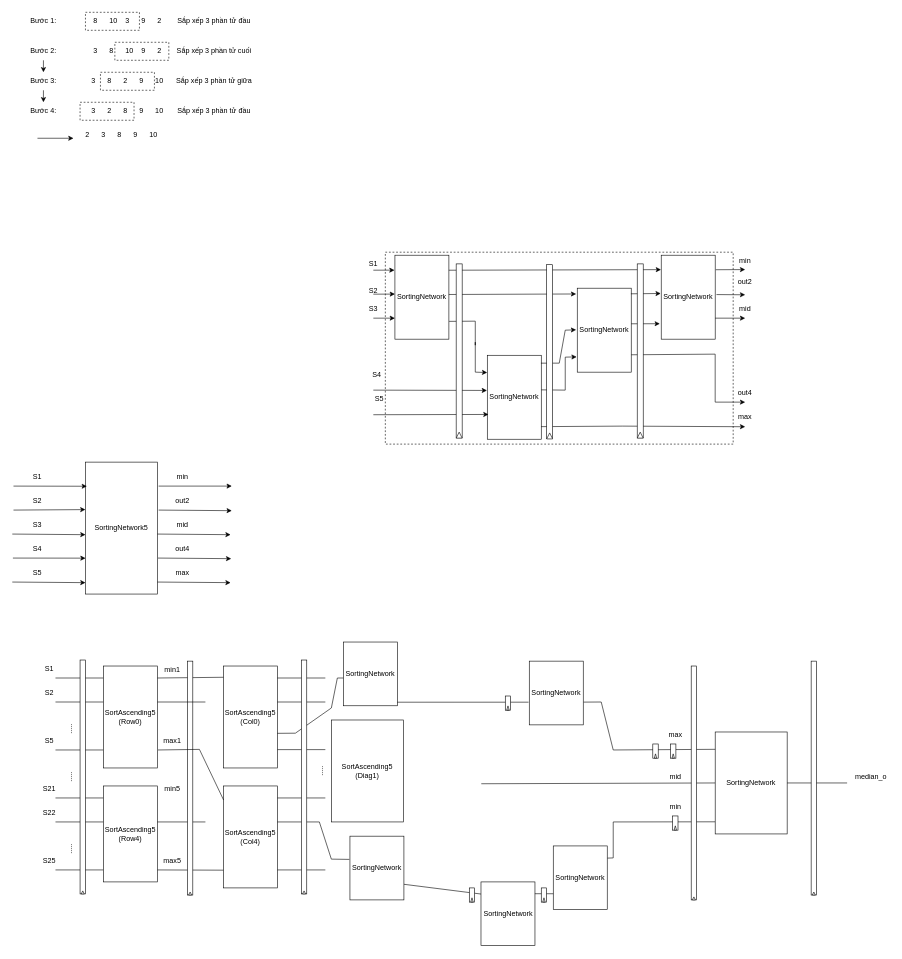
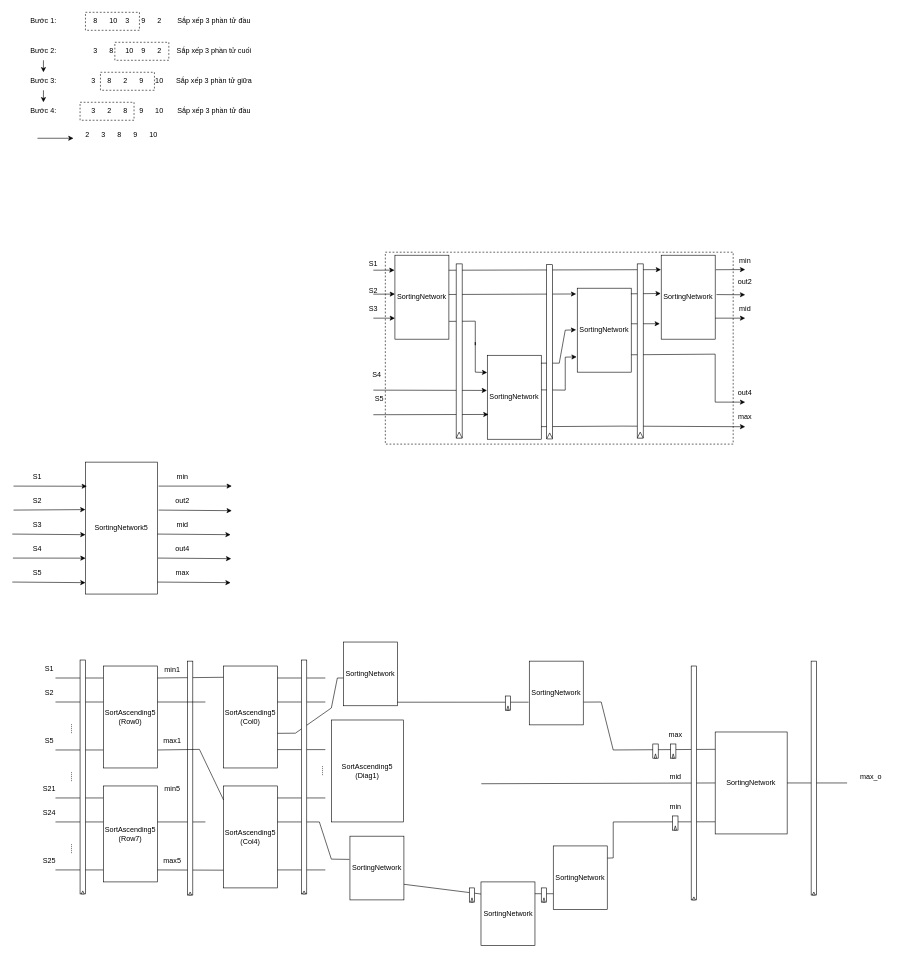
- <mxCell id="52" value="median_o" style="text;html=1;align=center;verticalAlign=middle;whiteSpace=wrap;rounded=0;" parent="1" vertex="1"><mxGeometry x="1422" y="1280" width="60" height="30" as="geometry" /></mxCell>
+ <mxCell id="52" value="max_o" style="text;html=1;align=center;verticalAlign=middle;whiteSpace=wrap;rounded=0;" parent="1" vertex="1"><mxGeometry x="1422" y="1280" width="60" height="30" as="geometry" /></mxCell>
- <mxCell id="23" value="S22" style="text;html=1;align=center;verticalAlign=middle;whiteSpace=wrap;rounded=0;" parent="1" vertex="1"><mxGeometry x="52" y="1340" width="60" height="30" as="geometry" /></mxCell>
+ <mxCell id="23" value="S24" style="text;html=1;align=center;verticalAlign=middle;whiteSpace=wrap;rounded=0;" parent="1" vertex="1"><mxGeometry x="52" y="1340" width="60" height="30" as="geometry" /></mxCell>
- <mxCell id="28" value="SortAscending5 (Row4)" style="rounded=0;whiteSpace=wrap;html=1;" parent="1" vertex="1"><mxGeometry x="172" y="1310" width="90" height="160" as="geometry" /></mxCell>
+ <mxCell id="28" value="SortAscending5 (Row7)" style="rounded=0;whiteSpace=wrap;html=1;" parent="1" vertex="1"><mxGeometry x="172" y="1310" width="90" height="160" as="geometry" /></mxCell>
